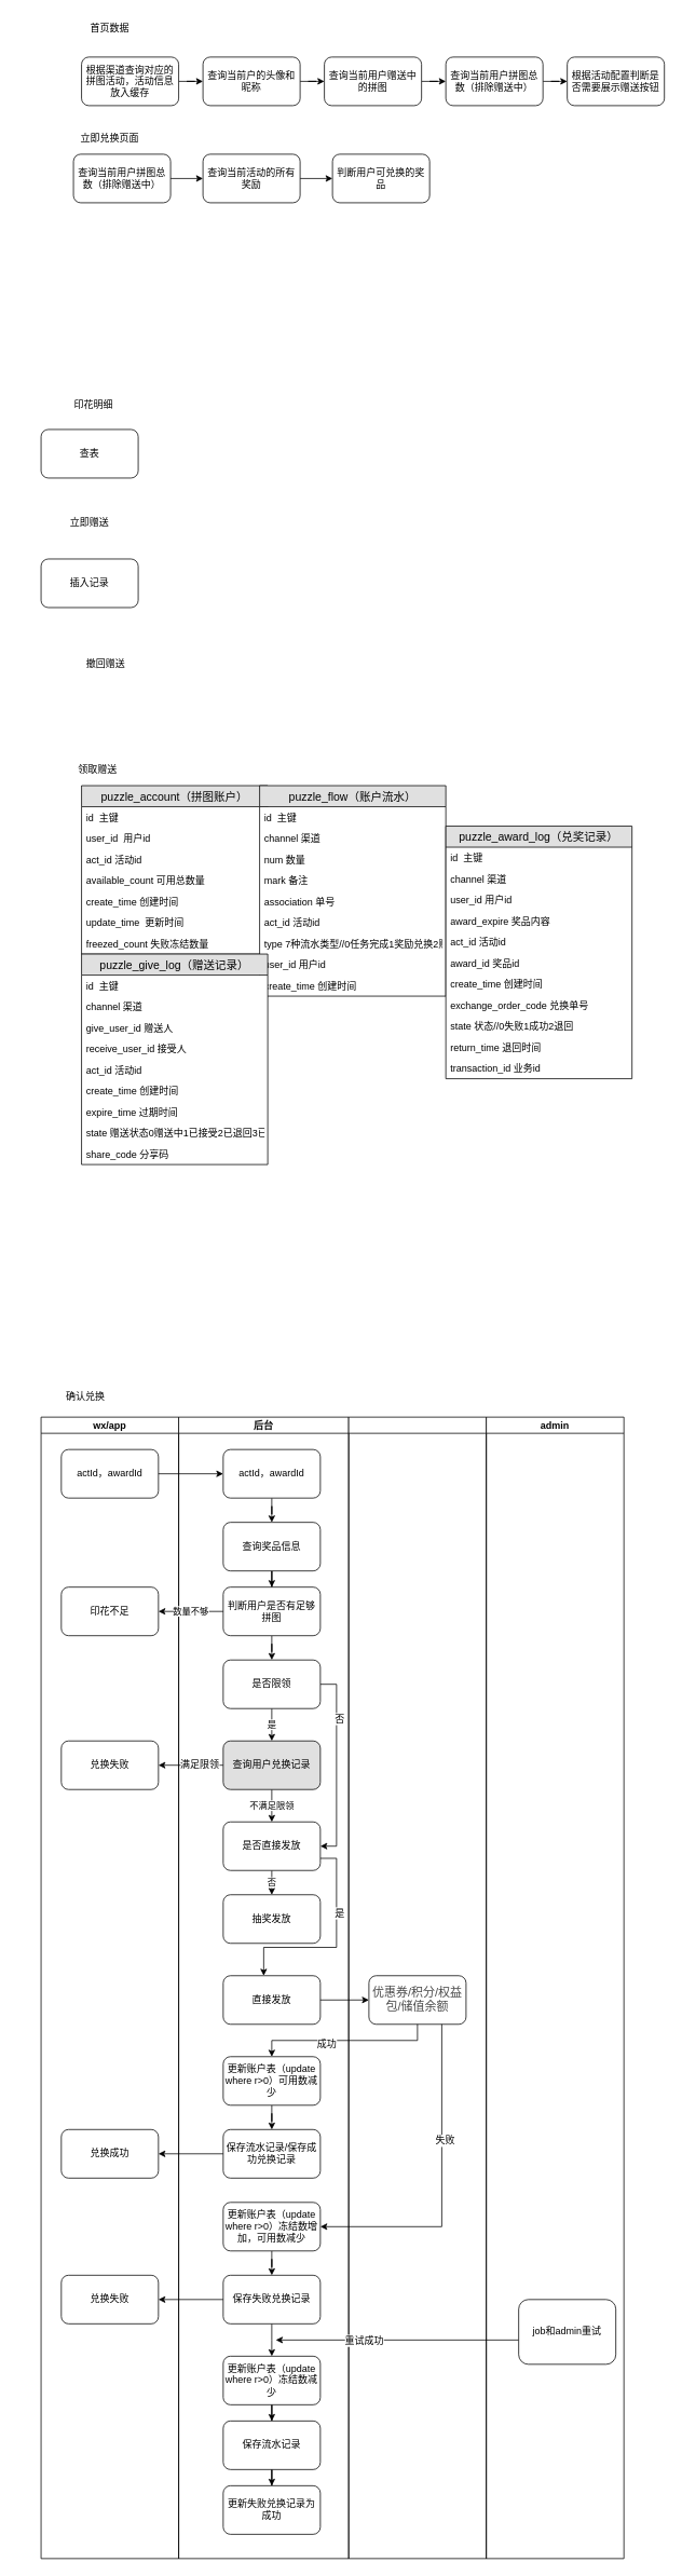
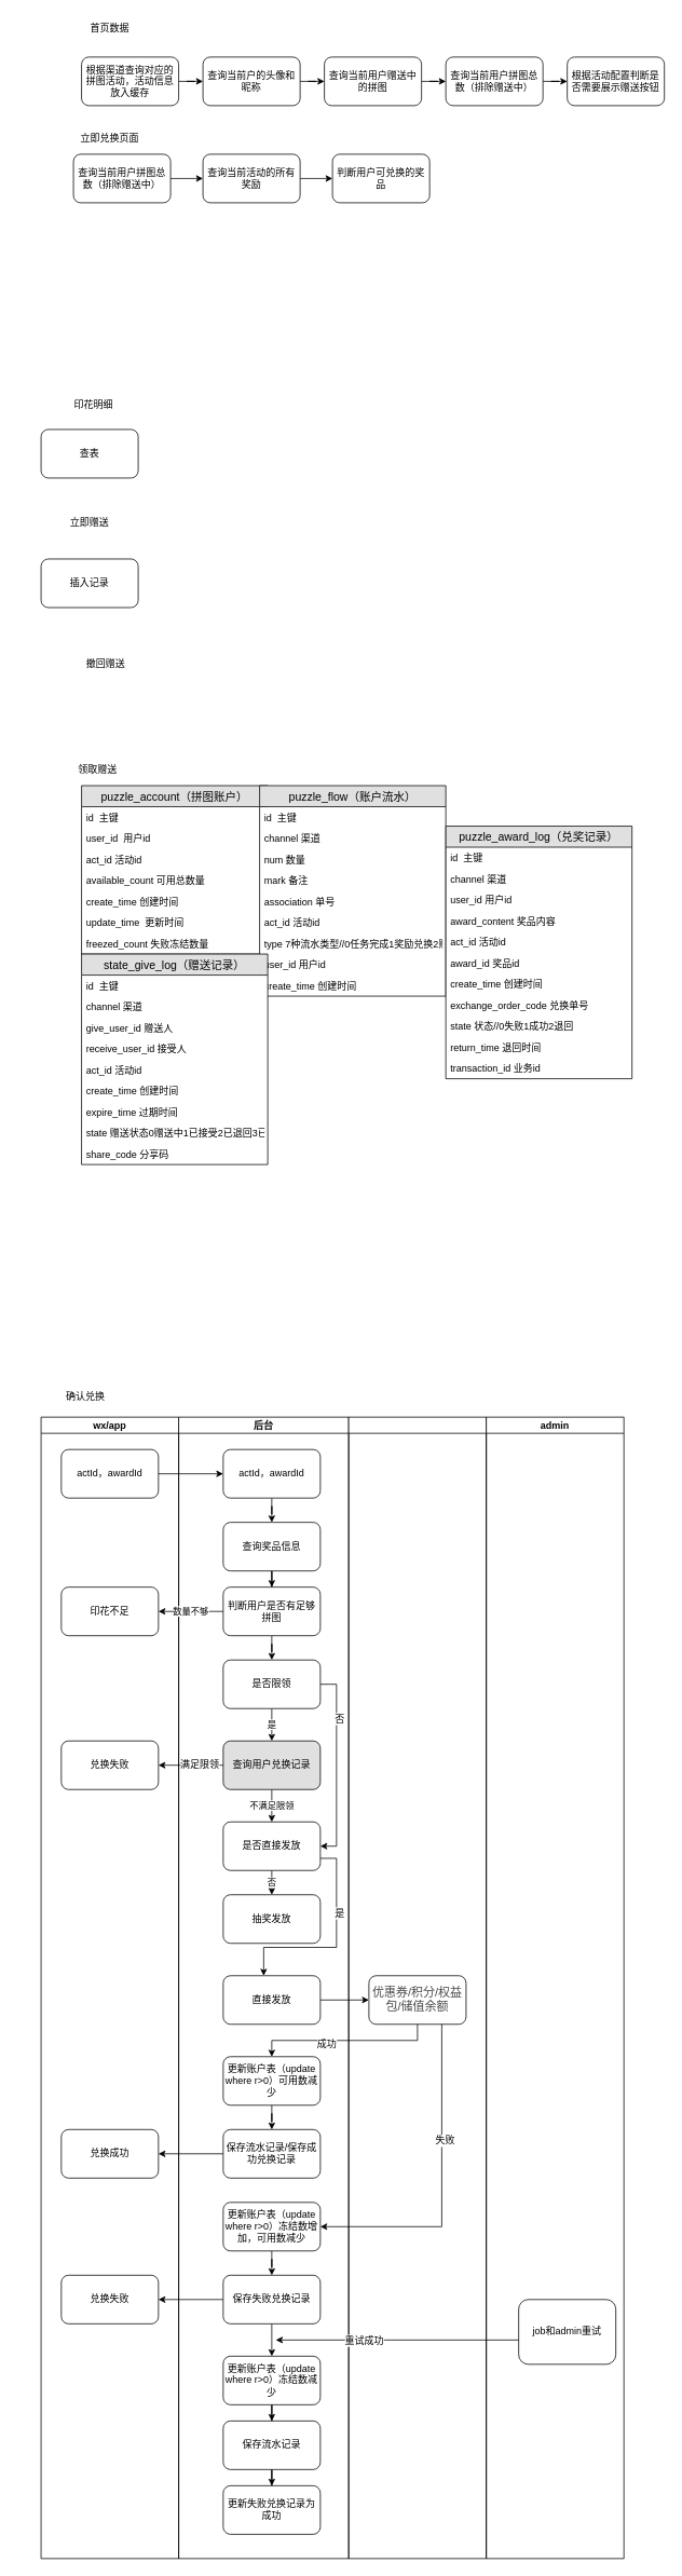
- <mxCell id="57" value="award_expire 奖品内容" style="text;strokeColor=none;fillColor=none;spacingLeft=4;spacingRight=4;overflow=hidden;rotatable=0;points=[[0,0.5],[1,0.5]];portConstraint=eastwest;fontSize=12;" parent="53" vertex="1"><mxGeometry y="104" width="230" height="26" as="geometry" /></mxCell>
+ <mxCell id="57" value="award_content 奖品内容" style="text;strokeColor=none;fillColor=none;spacingLeft=4;spacingRight=4;overflow=hidden;rotatable=0;points=[[0,0.5],[1,0.5]];portConstraint=eastwest;fontSize=12;" parent="53" vertex="1"><mxGeometry y="104" width="230" height="26" as="geometry" /></mxCell>
- <mxCell id="43" value="puzzle_give_log（赠送记录）" style="swimlane;fontStyle=0;childLayout=stackLayout;horizontal=1;startSize=26;fillColor=#e0e0e0;horizontalStack=0;resizeParent=1;resizeParentMax=0;resizeLast=0;collapsible=1;marginBottom=0;swimlaneFillColor=#ffffff;align=center;fontSize=14;" parent="1" vertex="1"><mxGeometry x="100" y="1178" width="230" height="260" as="geometry"><mxRectangle x="60" y="1040" width="210" height="26" as="alternateBounds" /></mxGeometry></mxCell>
+ <mxCell id="43" value="state_give_log（赠送记录）" style="swimlane;fontStyle=0;childLayout=stackLayout;horizontal=1;startSize=26;fillColor=#e0e0e0;horizontalStack=0;resizeParent=1;resizeParentMax=0;resizeLast=0;collapsible=1;marginBottom=0;swimlaneFillColor=#ffffff;align=center;fontSize=14;" parent="1" vertex="1"><mxGeometry x="100" y="1178" width="230" height="260" as="geometry"><mxRectangle x="60" y="1040" width="210" height="26" as="alternateBounds" /></mxGeometry></mxCell>
